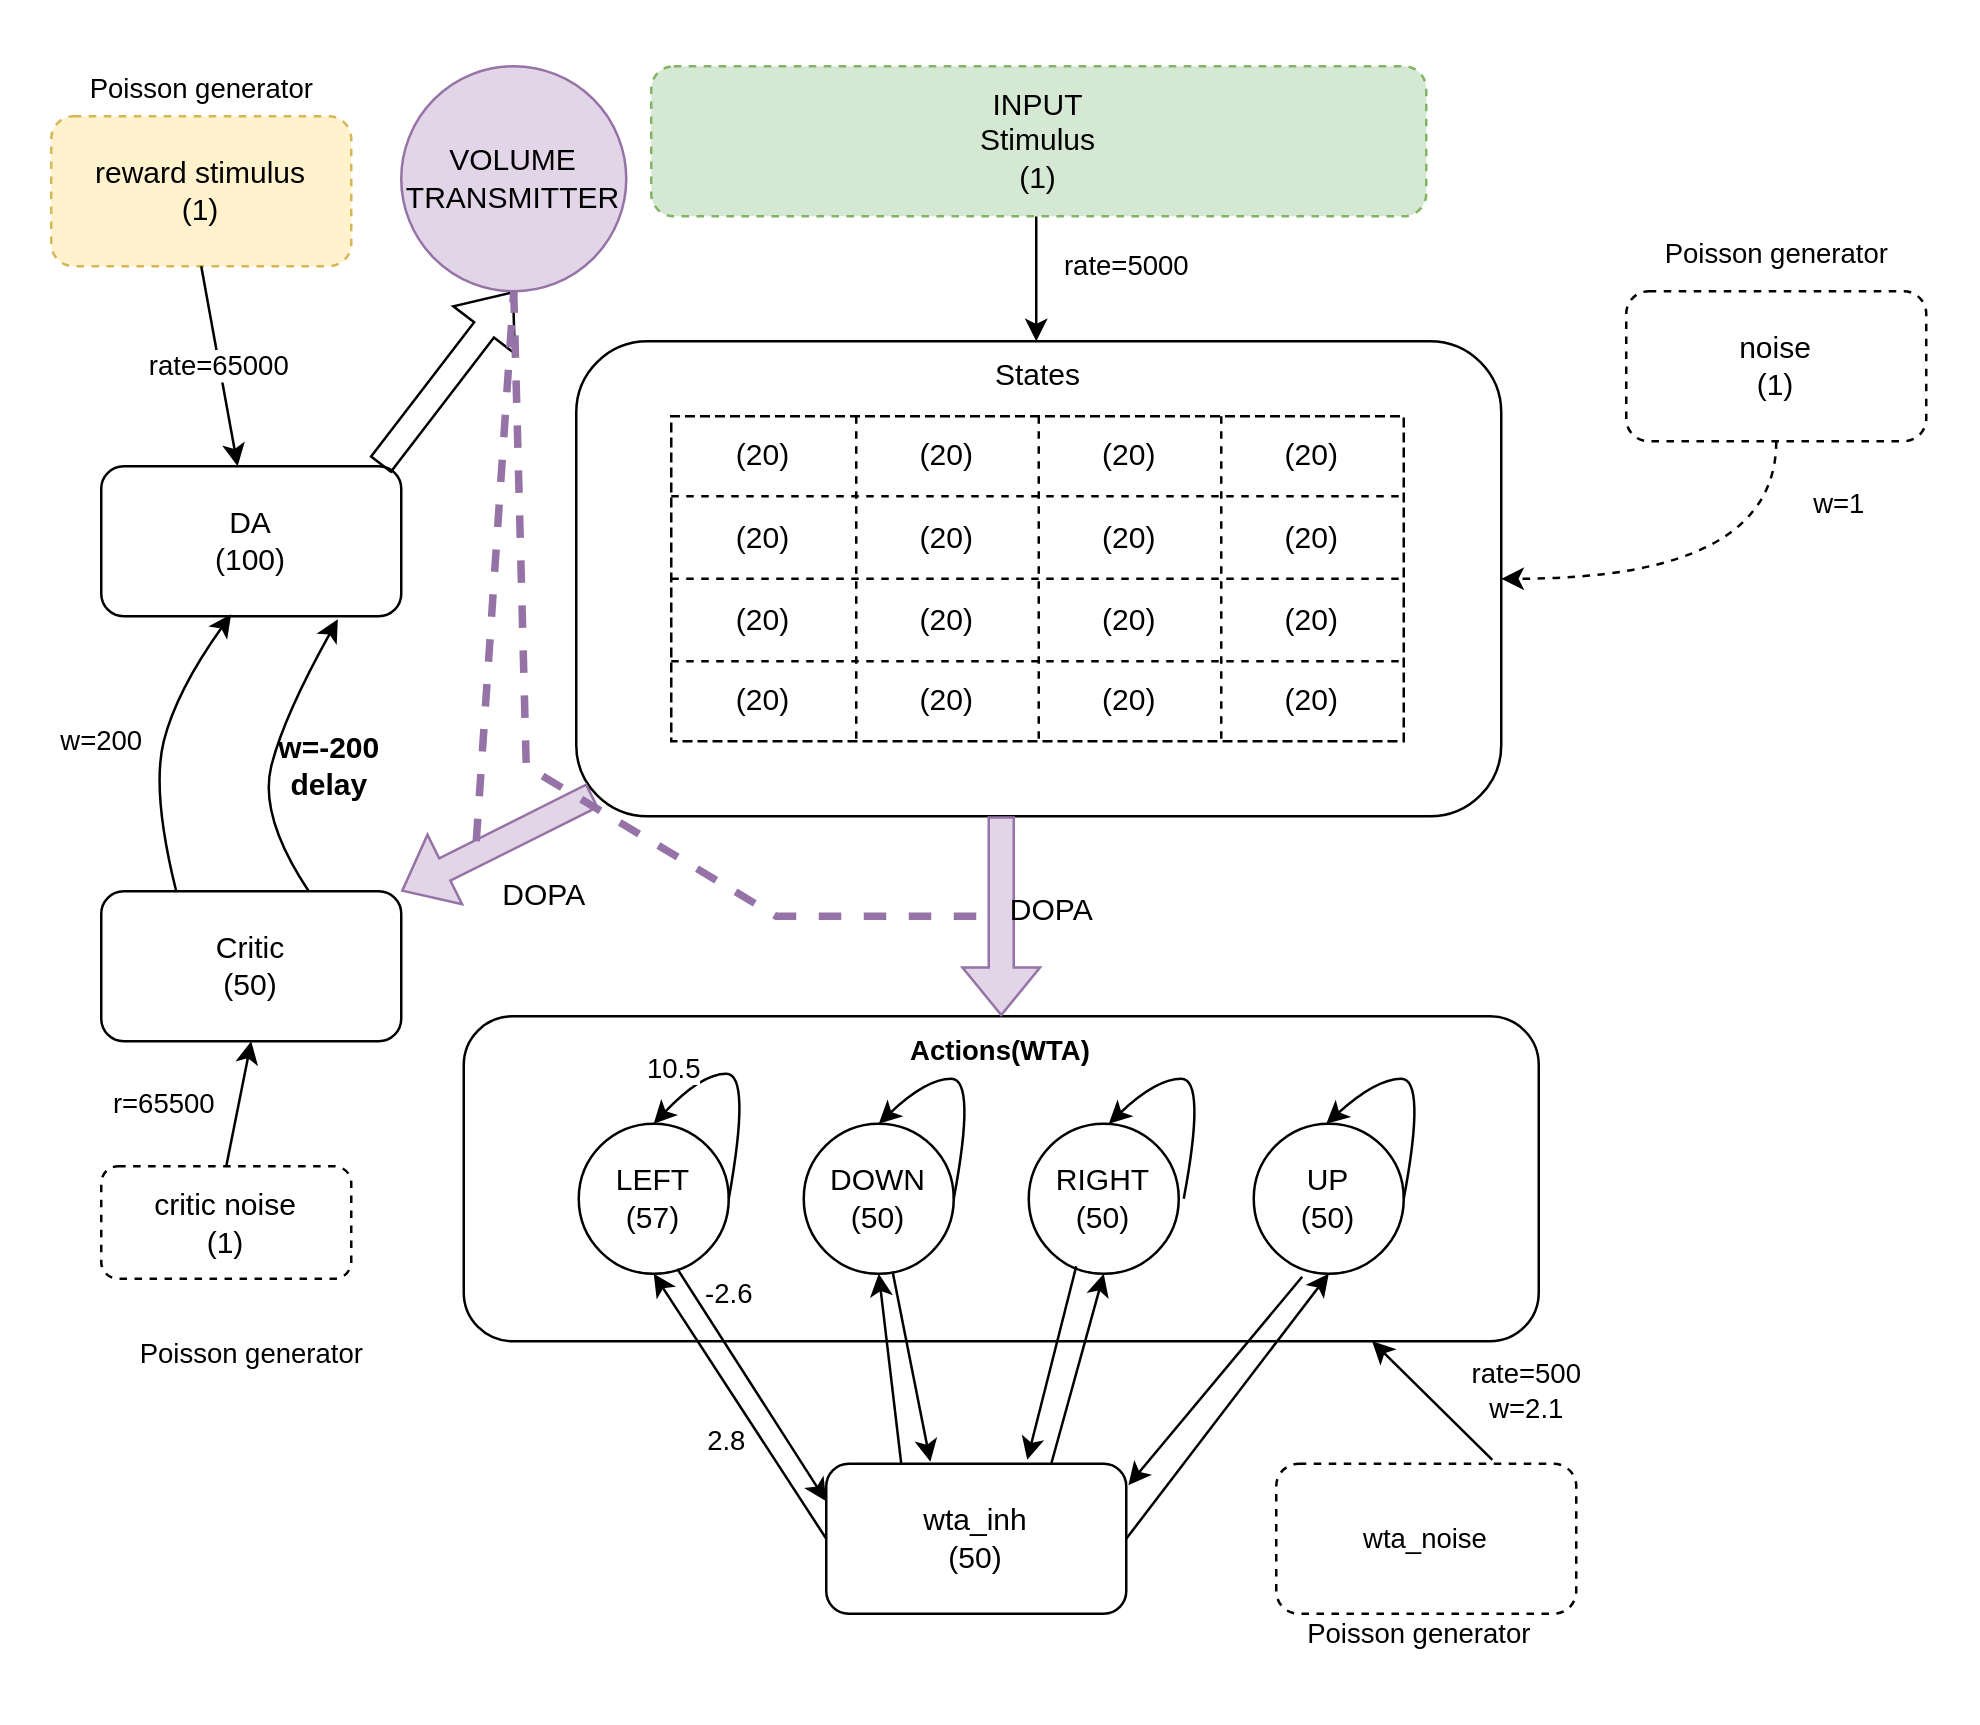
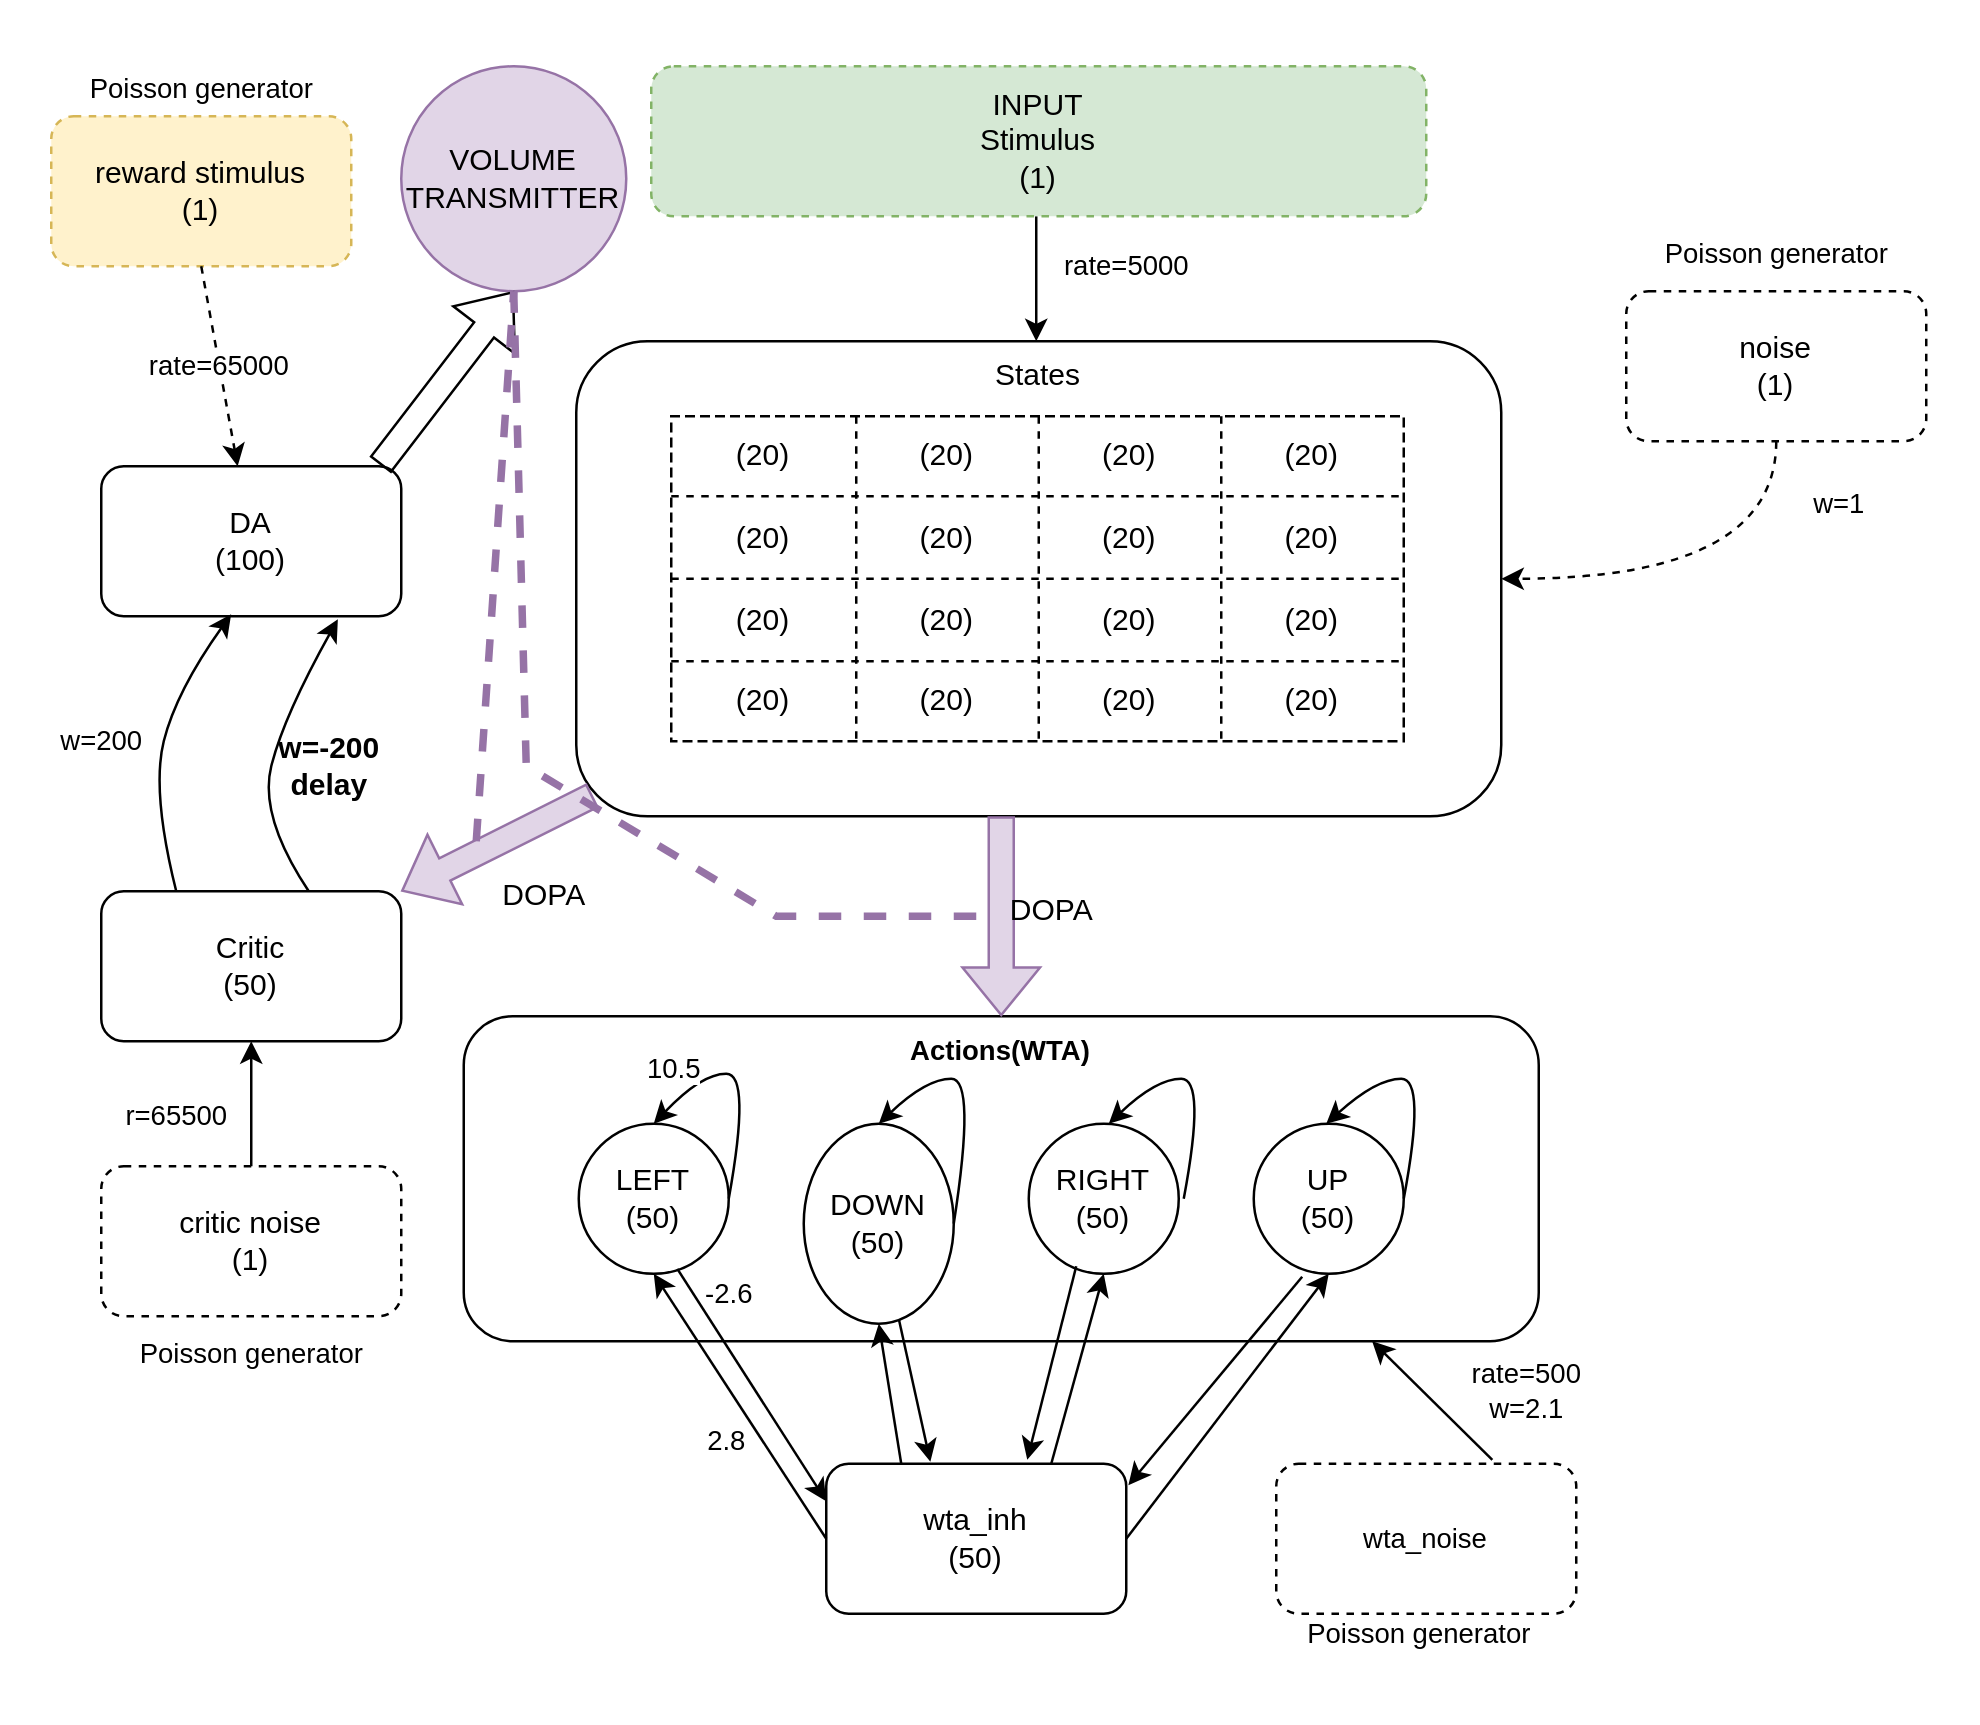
- <mxCell id="54" value="rate=65000" style="endArrow=classic;html=1;rounded=0;exitX=0.5;exitY=1;exitDx=0;exitDy=0;" parent="1" source="27" target="28" edge="1"><mxGeometry width="50" height="50" relative="1" as="geometry"><mxPoint x="400" y="326" as="sourcePoint" /><mxPoint x="450" y="276" as="targetPoint" /></mxGeometry></mxCell>
+ <mxCell id="54" value="rate=65000" style="endArrow=classic;html=1;rounded=0;exitX=0.5;exitY=1;exitDx=0;exitDy=0;dashed=1;" parent="1" source="27" target="28" edge="1"><mxGeometry width="50" height="50" relative="1" as="geometry"><mxPoint x="400" y="326" as="sourcePoint" /><mxPoint x="450" y="276" as="targetPoint" /></mxGeometry></mxCell>
- <mxCell id="33" value="LEFT&lt;br&gt;(57)" style="ellipse;whiteSpace=wrap;html=1;aspect=fixed;verticalAlign=middle;" parent="1" vertex="1"><mxGeometry x="231" y="449" width="60" height="60" as="geometry" /></mxCell>
+ <mxCell id="33" value="LEFT&lt;br&gt;(50)" style="ellipse;whiteSpace=wrap;html=1;aspect=fixed;verticalAlign=middle;" parent="1" vertex="1"><mxGeometry x="231" y="449" width="60" height="60" as="geometry" /></mxCell>
- <mxCell id="34" value="DOWN&lt;br&gt;(50)" style="ellipse;whiteSpace=wrap;html=1;aspect=fixed;verticalAlign=middle;" parent="1" vertex="1"><mxGeometry x="321" y="449" width="60" height="60" as="geometry" /></mxCell>
+ <mxCell id="34" value="DOWN&lt;br&gt;(50)" style="ellipse;whiteSpace=wrap;html=1;aspect=fixed;verticalAlign=middle;" parent="1" vertex="1"><mxGeometry x="321" y="449" width="60" height="80" as="geometry" /></mxCell>
- <mxCell id="31" value="critic noise&lt;br&gt;(1)" style="rounded=1;whiteSpace=wrap;html=1;dashed=1;" parent="1" vertex="1"><mxGeometry x="40" y="466" width="100" height="45" as="geometry" /></mxCell>
+ <mxCell id="31" value="critic noise&lt;br&gt;(1)" style="rounded=1;whiteSpace=wrap;html=1;dashed=1;" parent="1" vertex="1"><mxGeometry x="40" y="466" width="120" height="60" as="geometry" /></mxCell>
